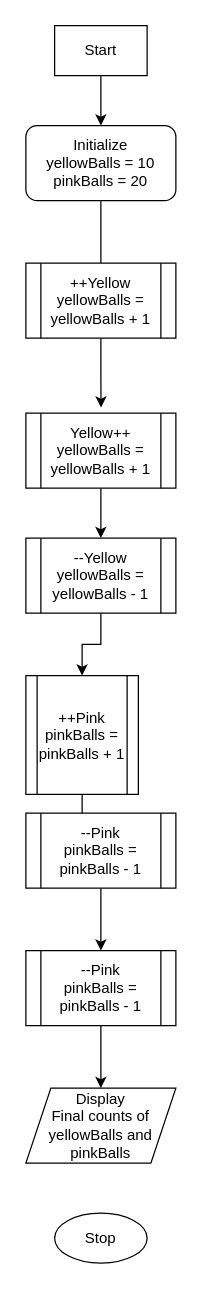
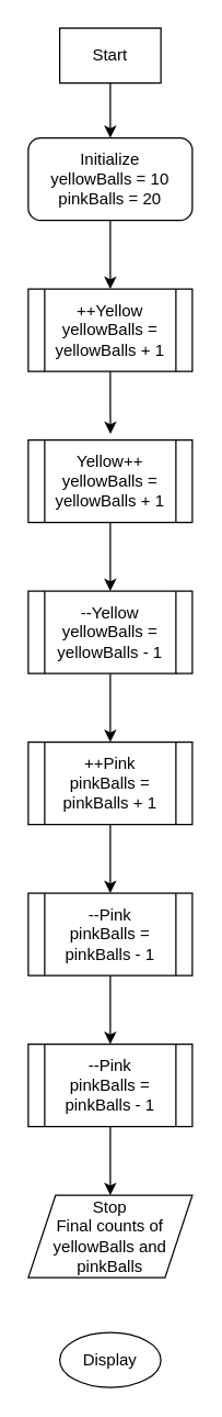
- <mxCell id="4" style="edgeStyle=orthogonalEdgeStyle;rounded=0;orthogonalLoop=1;jettySize=auto;html=1;entryX=0.5;entryY=0;entryDx=0;entryDy=0;endArrow=none;" edge="1" parent="1" source="5" target="7"><mxGeometry relative="1" as="geometry" /></mxCell>
+ <mxCell id="4" style="edgeStyle=orthogonalEdgeStyle;rounded=0;orthogonalLoop=1;jettySize=auto;html=1;entryX=0.5;entryY=0;entryDx=0;entryDy=0;" edge="1" parent="1" source="5" target="7"><mxGeometry relative="1" as="geometry" /></mxCell>
- <mxCell id="9" value="Yellow++&lt;br&gt;yellowBalls = yellowBalls + 1" style="shape=process;whiteSpace=wrap;html=1;backgroundOutline=1;" vertex="1" parent="1"><mxGeometry x="20" y="330" width="120" height="60" as="geometry" /></mxCell>
+ <mxCell id="9" value="Yellow++&lt;br&gt;yellowBalls = yellowBalls + 1" style="shape=process;whiteSpace=wrap;html=1;backgroundOutline=1;" vertex="1" parent="1"><mxGeometry x="20" y="320" width="120" height="60" as="geometry" /></mxCell>
- <mxCell id="13" value="++Pink&lt;br&gt;pinkBalls = pinkBalls + 1" style="shape=process;whiteSpace=wrap;html=1;backgroundOutline=1;" vertex="1" parent="1"><mxGeometry x="20" y="540" width="90" height="95" as="geometry" /></mxCell>
+ <mxCell id="13" value="++Pink&lt;br&gt;pinkBalls = pinkBalls + 1" style="shape=process;whiteSpace=wrap;html=1;backgroundOutline=1;" vertex="1" parent="1"><mxGeometry x="20" y="540" width="120" height="60" as="geometry" /></mxCell>
- <mxCell id="18" value="Display&lt;br&gt;Final counts of yellowBalls and pinkBalls" style="shape=parallelogram;perimeter=parallelogramPerimeter;whiteSpace=wrap;html=1;fixedSize=1;" vertex="1" parent="1"><mxGeometry x="20" y="870" width="120" height="60" as="geometry" /></mxCell>
+ <mxCell id="18" value="Stop&lt;br&gt;Final counts of yellowBalls and pinkBalls" style="shape=parallelogram;perimeter=parallelogramPerimeter;whiteSpace=wrap;html=1;fixedSize=1;" vertex="1" parent="1"><mxGeometry x="20" y="870" width="120" height="60" as="geometry" /></mxCell>
- <mxCell id="19" value="Stop" style="ellipse;whiteSpace=wrap;html=1;" vertex="1" parent="1"><mxGeometry x="43" y="970" width="74" height="40" as="geometry" /></mxCell>
+ <mxCell id="19" value="Display" style="ellipse;whiteSpace=wrap;html=1;" vertex="1" parent="1"><mxGeometry x="43" y="970" width="74" height="40" as="geometry" /></mxCell>
